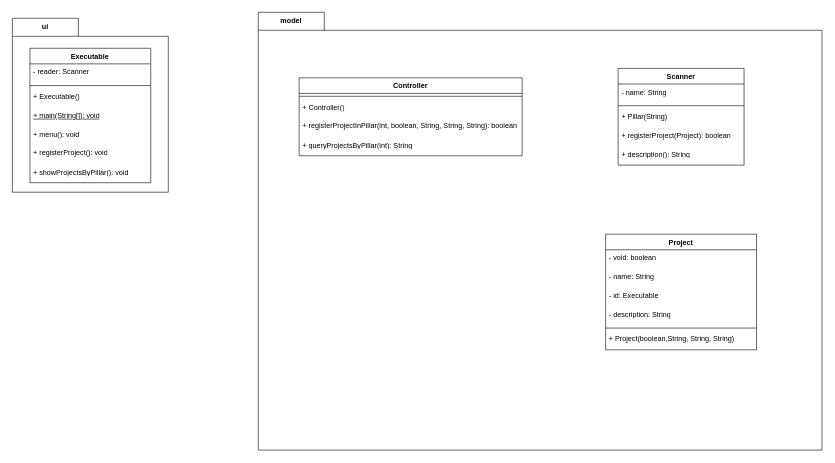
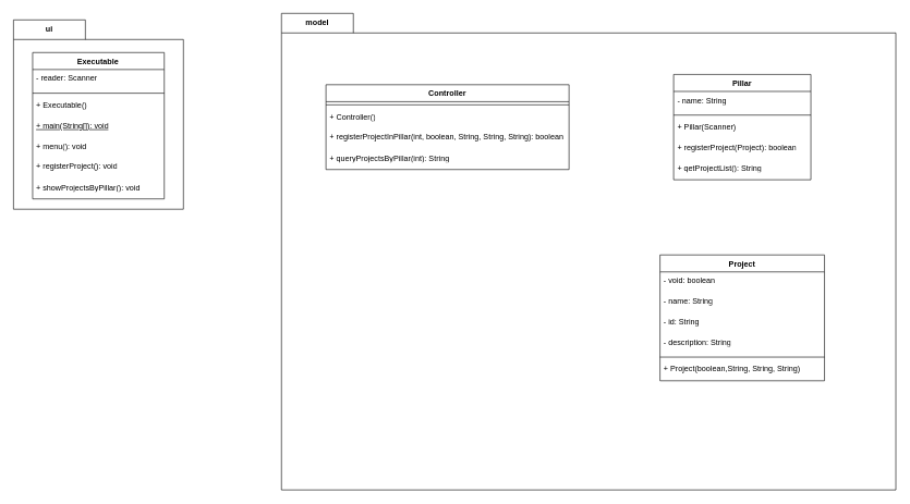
- <mxCell id="19" value="Scanner" style="swimlane;fontStyle=1;align=center;verticalAlign=top;childLayout=stackLayout;horizontal=1;startSize=26;horizontalStack=0;resizeParent=1;resizeParentMax=0;resizeLast=0;collapsible=1;marginBottom=0;whiteSpace=wrap;html=1;" vertex="1" parent="12"><mxGeometry x="600" y="93.54" width="210" height="161.333" as="geometry" /></mxCell>
+ <mxCell id="19" value="Pillar" style="swimlane;fontStyle=1;align=center;verticalAlign=top;childLayout=stackLayout;horizontal=1;startSize=26;horizontalStack=0;resizeParent=1;resizeParentMax=0;resizeLast=0;collapsible=1;marginBottom=0;whiteSpace=wrap;html=1;" vertex="1" parent="12"><mxGeometry x="600" y="93.54" width="210" height="161.333" as="geometry" /></mxCell>
- <mxCell id="22" value="+ Pillar(String)" style="text;strokeColor=none;fillColor=none;align=left;verticalAlign=top;spacingLeft=4;spacingRight=4;overflow=hidden;rotatable=0;points=[[0,0.5],[1,0.5]];portConstraint=eastwest;whiteSpace=wrap;html=1;" vertex="1" parent="19"><mxGeometry y="67.083" width="210" height="31.417" as="geometry" /></mxCell>
+ <mxCell id="22" value="+ Pillar(Scanner)" style="text;strokeColor=none;fillColor=none;align=left;verticalAlign=top;spacingLeft=4;spacingRight=4;overflow=hidden;rotatable=0;points=[[0,0.5],[1,0.5]];portConstraint=eastwest;whiteSpace=wrap;html=1;" vertex="1" parent="19"><mxGeometry y="67.083" width="210" height="31.417" as="geometry" /></mxCell>
- <mxCell id="24" value="+ description(): String" style="text;strokeColor=none;fillColor=none;align=left;verticalAlign=top;spacingLeft=4;spacingRight=4;overflow=hidden;rotatable=0;points=[[0,0.5],[1,0.5]];portConstraint=eastwest;whiteSpace=wrap;html=1;" vertex="1" parent="19"><mxGeometry y="129.917" width="210" height="31.417" as="geometry" /></mxCell>
+ <mxCell id="24" value="+ qetProjectList(): String" style="text;strokeColor=none;fillColor=none;align=left;verticalAlign=top;spacingLeft=4;spacingRight=4;overflow=hidden;rotatable=0;points=[[0,0.5],[1,0.5]];portConstraint=eastwest;whiteSpace=wrap;html=1;" vertex="1" parent="19"><mxGeometry y="129.917" width="210" height="31.417" as="geometry" /></mxCell>
- <mxCell id="28" value="- id: Executable" style="text;strokeColor=none;fillColor=none;align=left;verticalAlign=top;spacingLeft=4;spacingRight=4;overflow=hidden;rotatable=0;points=[[0,0.5],[1,0.5]];portConstraint=eastwest;whiteSpace=wrap;html=1;" vertex="1" parent="25"><mxGeometry y="88.833" width="251.67" height="31.417" as="geometry" /></mxCell>
+ <mxCell id="28" value="- id: String" style="text;strokeColor=none;fillColor=none;align=left;verticalAlign=top;spacingLeft=4;spacingRight=4;overflow=hidden;rotatable=0;points=[[0,0.5],[1,0.5]];portConstraint=eastwest;whiteSpace=wrap;html=1;" vertex="1" parent="25"><mxGeometry y="88.833" width="251.67" height="31.417" as="geometry" /></mxCell>
